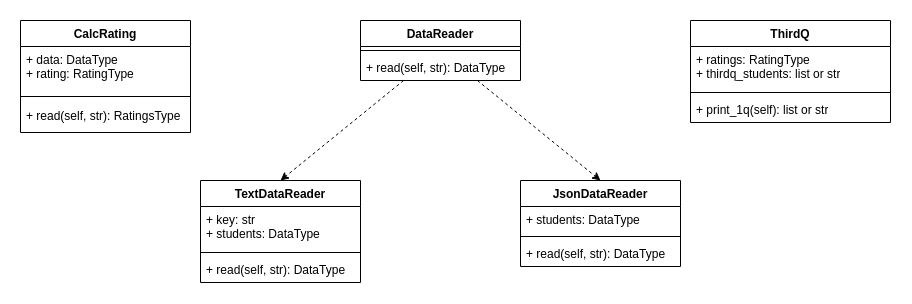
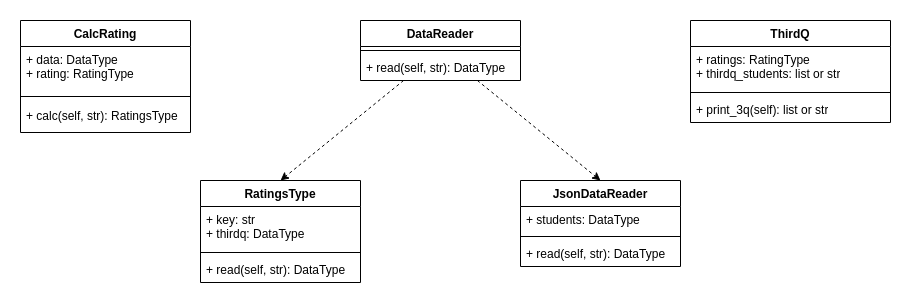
- <mxCell id="22" value="+ print_1q(self): list or str" style="text;strokeColor=none;fillColor=none;align=left;verticalAlign=top;spacingLeft=4;spacingRight=4;overflow=hidden;rotatable=0;points=[[0,0.5],[1,0.5]];portConstraint=eastwest;whiteSpace=wrap;html=1;" parent="19" vertex="1"><mxGeometry y="76" width="200" height="26" as="geometry" /></mxCell>
+ <mxCell id="22" value="+ print_3q(self): list or str" style="text;strokeColor=none;fillColor=none;align=left;verticalAlign=top;spacingLeft=4;spacingRight=4;overflow=hidden;rotatable=0;points=[[0,0.5],[1,0.5]];portConstraint=eastwest;whiteSpace=wrap;html=1;" parent="19" vertex="1"><mxGeometry y="76" width="200" height="26" as="geometry" /></mxCell>
- <mxCell id="5" value="+ read(self, str): RatingsType" style="text;strokeColor=none;fillColor=none;align=left;verticalAlign=top;spacingLeft=4;spacingRight=4;overflow=hidden;rotatable=0;points=[[0,0.5],[1,0.5]];portConstraint=eastwest;whiteSpace=wrap;html=1;" parent="2" vertex="1"><mxGeometry y="82" width="170" height="30" as="geometry" /></mxCell>
+ <mxCell id="5" value="+ calc(self, str): RatingsType" style="text;strokeColor=none;fillColor=none;align=left;verticalAlign=top;spacingLeft=4;spacingRight=4;overflow=hidden;rotatable=0;points=[[0,0.5],[1,0.5]];portConstraint=eastwest;whiteSpace=wrap;html=1;" parent="2" vertex="1"><mxGeometry y="82" width="170" height="30" as="geometry" /></mxCell>
- <mxCell id="11" value="TextDataReader" style="swimlane;fontStyle=1;align=center;verticalAlign=top;childLayout=stackLayout;horizontal=1;startSize=26;horizontalStack=0;resizeParent=1;resizeParentMax=0;resizeLast=0;collapsible=1;marginBottom=0;whiteSpace=wrap;html=1;" parent="1" vertex="1"><mxGeometry x="200" y="180" width="160" height="102" as="geometry" /></mxCell>
+ <mxCell id="11" value="RatingsType" style="swimlane;fontStyle=1;align=center;verticalAlign=top;childLayout=stackLayout;horizontal=1;startSize=26;horizontalStack=0;resizeParent=1;resizeParentMax=0;resizeLast=0;collapsible=1;marginBottom=0;whiteSpace=wrap;html=1;" parent="1" vertex="1"><mxGeometry x="200" y="180" width="160" height="102" as="geometry" /></mxCell>
- <mxCell id="12" value="+ key: str&lt;div&gt;+ students: DataType&lt;/div&gt;" style="text;strokeColor=none;fillColor=none;align=left;verticalAlign=top;spacingLeft=4;spacingRight=4;overflow=hidden;rotatable=0;points=[[0,0.5],[1,0.5]];portConstraint=eastwest;whiteSpace=wrap;html=1;" parent="11" vertex="1"><mxGeometry y="26" width="160" height="42" as="geometry" /></mxCell>
+ <mxCell id="12" value="+ key: str&lt;div&gt;+ thirdq: DataType&lt;/div&gt;" style="text;strokeColor=none;fillColor=none;align=left;verticalAlign=top;spacingLeft=4;spacingRight=4;overflow=hidden;rotatable=0;points=[[0,0.5],[1,0.5]];portConstraint=eastwest;whiteSpace=wrap;html=1;" parent="11" vertex="1"><mxGeometry y="26" width="160" height="42" as="geometry" /></mxCell>
